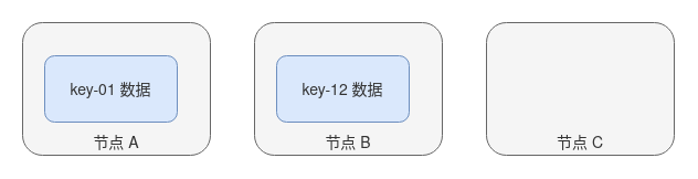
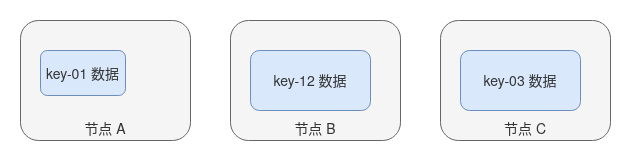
- <mxCell id="3" value="&lt;span style=&quot;color: rgb(51, 51, 51); font-family: &amp;quot;helvetica neue&amp;quot;, helvetica, arial, sans-serif; font-size: 14px;&quot;&gt;key-01 数据&lt;/span&gt;" style="rounded=1;whiteSpace=wrap;html=1;labelBackgroundColor=none;fontSize=16;fillColor=#dae8fc;strokeColor=#6c8ebf;" vertex="1" parent="1"><mxGeometry x="40" y="50" width="120" height="60" as="geometry" /></mxCell>
+ <mxCell id="3" value="&lt;span style=&quot;color: rgb(51, 51, 51); font-family: &amp;quot;helvetica neue&amp;quot;, helvetica, arial, sans-serif; font-size: 14px;&quot;&gt;key-01 数据&lt;/span&gt;" style="rounded=1;whiteSpace=wrap;html=1;labelBackgroundColor=none;fontSize=16;fillColor=#dae8fc;strokeColor=#6c8ebf;" vertex="1" parent="1"><mxGeometry x="40" y="50" width="85" height="45" as="geometry" /></mxCell>
+ <mxCell id="7" value="&lt;span style=&quot;color: rgb(51, 51, 51); font-family: &amp;quot;helvetica neue&amp;quot;, helvetica, arial, sans-serif; font-size: 14px;&quot;&gt;key-03 数据&lt;/span&gt;" style="rounded=1;whiteSpace=wrap;html=1;labelBackgroundColor=none;fontSize=16;fillColor=#dae8fc;strokeColor=#6c8ebf;" vertex="1" parent="1"><mxGeometry x="460" y="50" width="120" height="60" as="geometry" /></mxCell>
